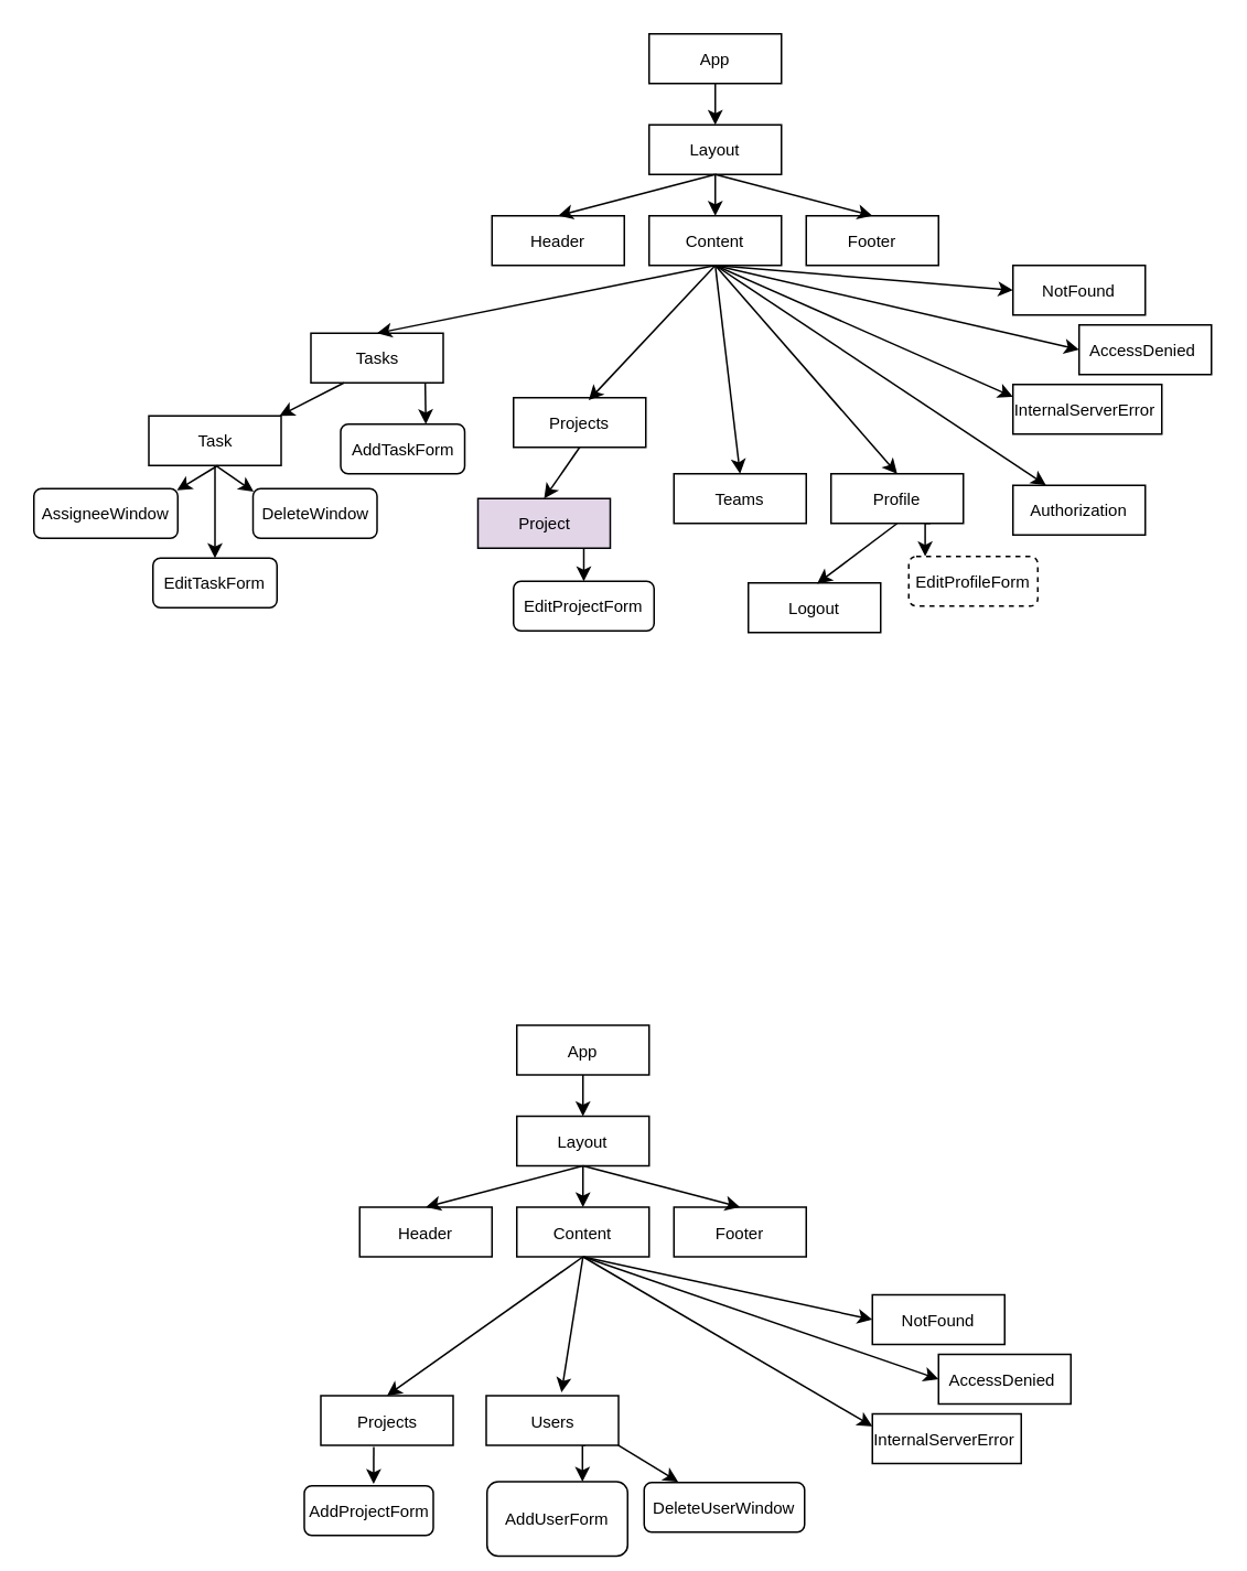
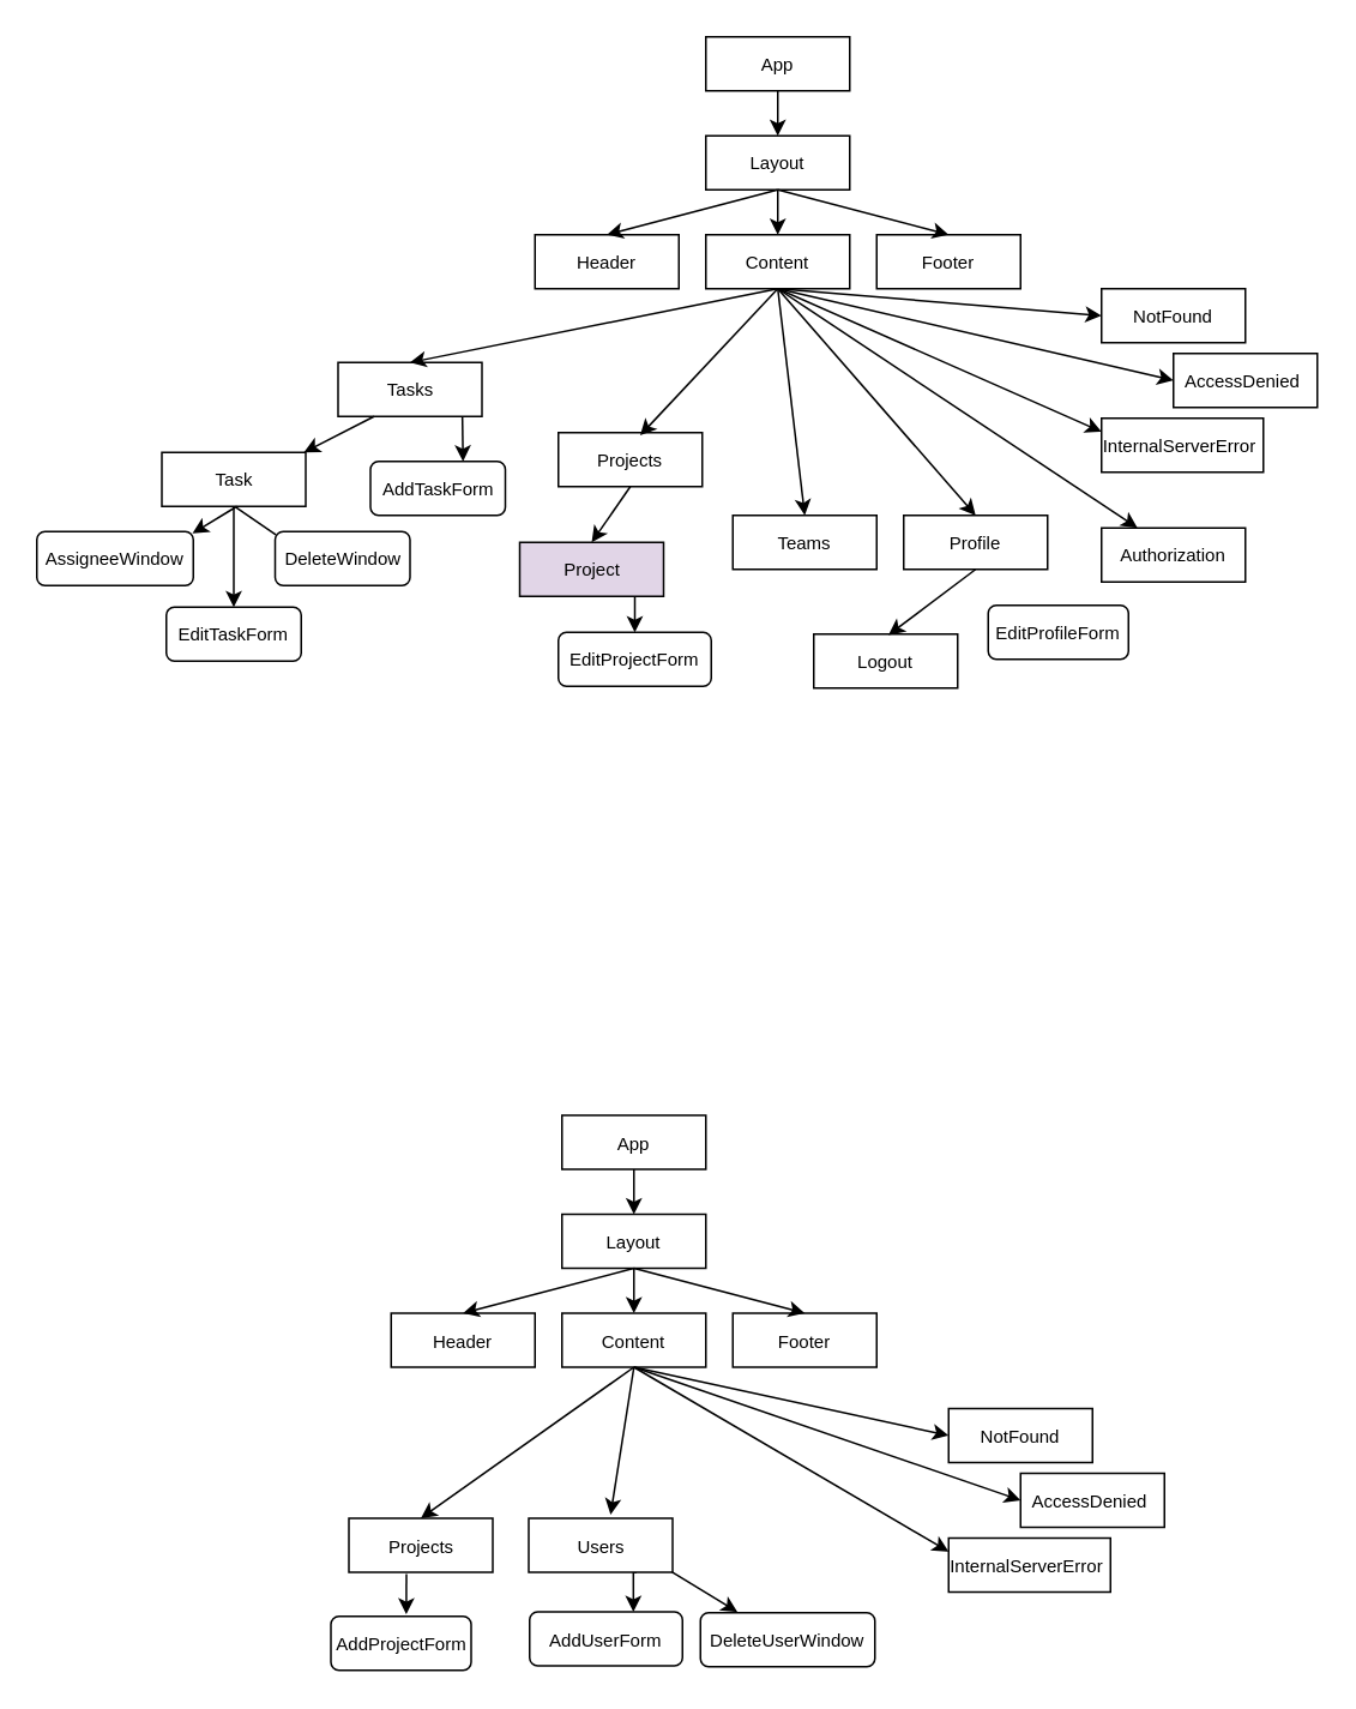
- <mxCell id="31" value="" style="endArrow=classic;html=1;exitX=0.516;exitY=1.02;exitDx=0;exitDy=0;entryX=0.005;entryY=0.06;entryDx=0;entryDy=0;entryPerimeter=0;exitPerimeter=0;" edge="1" parent="1" source="5" target="28"><mxGeometry width="50" height="50" relative="1" as="geometry"><mxPoint x="141.2" y="291" as="sourcePoint" /><mxPoint x="116.947" y="305.575" as="targetPoint" /></mxGeometry></mxCell>
+ <mxCell id="31" value="" style="endArrow=none;html=1;exitX=0.516;exitY=1.02;exitDx=0;exitDy=0;entryX=0.005;entryY=0.06;entryDx=0;entryDy=0;entryPerimeter=0;exitPerimeter=0;" edge="1" parent="1" source="5" target="28"><mxGeometry width="50" height="50" relative="1" as="geometry"><mxPoint x="141.2" y="291" as="sourcePoint" /><mxPoint x="116.947" y="305.575" as="targetPoint" /></mxGeometry></mxCell>
- <mxCell id="9" style="edgeStyle=orthogonalEdgeStyle;rounded=0;orthogonalLoop=1;jettySize=auto;html=1;exitX=0.75;exitY=1;exitDx=0;exitDy=0;entryX=0.127;entryY=-0.002;entryDx=0;entryDy=0;entryPerimeter=0;endArrow=classic;endFill=1;" edge="1" parent="1" source="10" target="36"><mxGeometry relative="1" as="geometry" /></mxCell>
- <mxCell id="36" value="&lt;span&gt;&lt;font style=&quot;font-size: 10px&quot;&gt;EditProfileForm&lt;/font&gt;&lt;/span&gt;" style="rounded=1;whiteSpace=wrap;html=1;dashed=1;" vertex="1" parent="1"><mxGeometry x="549" y="336" width="78" height="30" as="geometry" /></mxCell>
+ <mxCell id="36" value="&lt;span&gt;&lt;font style=&quot;font-size: 10px&quot;&gt;EditProfileForm&lt;/font&gt;&lt;/span&gt;" style="rounded=1;whiteSpace=wrap;html=1;" vertex="1" parent="1"><mxGeometry x="549" y="336" width="78" height="30" as="geometry" /></mxCell>
- <mxCell id="40" value="&lt;span&gt;&lt;font style=&quot;font-size: 10px&quot;&gt;AddUserForm&lt;/font&gt;&lt;/span&gt;&lt;br&gt;" style="rounded=1;whiteSpace=wrap;html=1;" vertex="1" parent="1"><mxGeometry x="294" y="895.5" width="85" height="45" as="geometry" /></mxCell>
+ <mxCell id="40" value="&lt;span&gt;&lt;font style=&quot;font-size: 10px&quot;&gt;AddUserForm&lt;/font&gt;&lt;/span&gt;&lt;br&gt;" style="rounded=1;whiteSpace=wrap;html=1;" vertex="1" parent="1"><mxGeometry x="294" y="895.5" width="85" height="30" as="geometry" /></mxCell>
